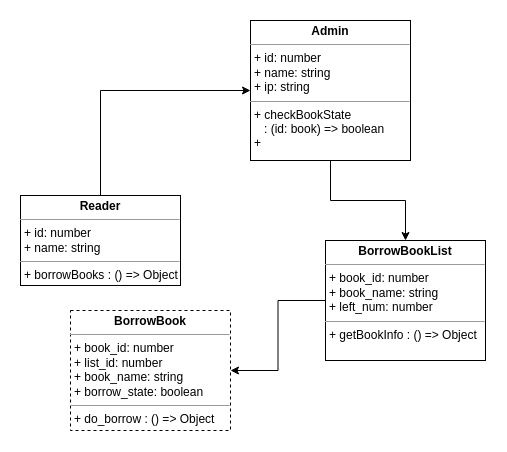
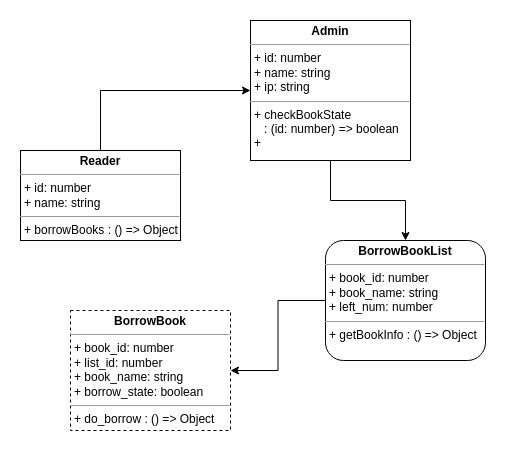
- <mxCell id="5" value="&lt;p style=&quot;margin: 0px ; margin-top: 4px ; text-align: center&quot;&gt;&lt;b&gt;Admin&lt;/b&gt;&lt;/p&gt;&lt;hr size=&quot;1&quot;&gt;&lt;p style=&quot;margin: 0px ; margin-left: 4px&quot;&gt;+ id: number&lt;/p&gt;&lt;p style=&quot;margin: 0px ; margin-left: 4px&quot;&gt;+ name: string&lt;/p&gt;&lt;p style=&quot;margin: 0px ; margin-left: 4px&quot;&gt;+ ip: string&lt;/p&gt;&lt;hr size=&quot;1&quot;&gt;&lt;p style=&quot;margin: 0px ; margin-left: 4px&quot;&gt;+ checkBookState&lt;/p&gt;&lt;p style=&quot;margin: 0px ; margin-left: 4px&quot;&gt;&amp;nbsp; &amp;nbsp;: (id: book) =&amp;gt;&amp;nbsp;&lt;span&gt;boolean&lt;/span&gt;&lt;/p&gt;&lt;p style=&quot;margin: 0px ; margin-left: 4px&quot;&gt;&lt;span&gt;+&amp;nbsp;&lt;/span&gt;&lt;/p&gt;" style="verticalAlign=top;align=left;overflow=fill;fontSize=12;fontFamily=Helvetica;html=1;" vertex="1" parent="1"><mxGeometry x="250" y="20" width="160" height="140" as="geometry" /></mxCell>
+ <mxCell id="5" value="&lt;p style=&quot;margin: 0px ; margin-top: 4px ; text-align: center&quot;&gt;&lt;b&gt;Admin&lt;/b&gt;&lt;/p&gt;&lt;hr size=&quot;1&quot;&gt;&lt;p style=&quot;margin: 0px ; margin-left: 4px&quot;&gt;+ id: number&lt;/p&gt;&lt;p style=&quot;margin: 0px ; margin-left: 4px&quot;&gt;+ name: string&lt;/p&gt;&lt;p style=&quot;margin: 0px ; margin-left: 4px&quot;&gt;+ ip: string&lt;/p&gt;&lt;hr size=&quot;1&quot;&gt;&lt;p style=&quot;margin: 0px ; margin-left: 4px&quot;&gt;+ checkBookState&lt;/p&gt;&lt;p style=&quot;margin: 0px ; margin-left: 4px&quot;&gt;&amp;nbsp; &amp;nbsp;: (id: number) =&amp;gt;&amp;nbsp;&lt;span&gt;boolean&lt;/span&gt;&lt;/p&gt;&lt;p style=&quot;margin: 0px ; margin-left: 4px&quot;&gt;&lt;span&gt;+&amp;nbsp;&lt;/span&gt;&lt;/p&gt;" style="verticalAlign=top;align=left;overflow=fill;fontSize=12;fontFamily=Helvetica;html=1;" vertex="1" parent="1"><mxGeometry x="250" y="20" width="160" height="140" as="geometry" /></mxCell>
- <mxCell id="3" value="&lt;p style=&quot;margin: 0px ; margin-top: 4px ; text-align: center&quot;&gt;&lt;b&gt;Reader&lt;/b&gt;&lt;/p&gt;&lt;hr size=&quot;1&quot;&gt;&lt;p style=&quot;margin: 0px ; margin-left: 4px&quot;&gt;+ id: number&lt;/p&gt;&lt;p style=&quot;margin: 0px ; margin-left: 4px&quot;&gt;+ name: string&lt;/p&gt;&lt;hr size=&quot;1&quot;&gt;&lt;p style=&quot;margin: 0px ; margin-left: 4px&quot;&gt;+ borrowBooks : () =&amp;gt; Object&lt;/p&gt;" style="verticalAlign=top;align=left;overflow=fill;fontSize=12;fontFamily=Helvetica;html=1;" vertex="1" parent="1"><mxGeometry x="20" y="195" width="160" height="90" as="geometry" /></mxCell>
+ <mxCell id="3" value="&lt;p style=&quot;margin: 0px ; margin-top: 4px ; text-align: center&quot;&gt;&lt;b&gt;Reader&lt;/b&gt;&lt;/p&gt;&lt;hr size=&quot;1&quot;&gt;&lt;p style=&quot;margin: 0px ; margin-left: 4px&quot;&gt;+ id: number&lt;/p&gt;&lt;p style=&quot;margin: 0px ; margin-left: 4px&quot;&gt;+ name: string&lt;/p&gt;&lt;hr size=&quot;1&quot;&gt;&lt;p style=&quot;margin: 0px ; margin-left: 4px&quot;&gt;+ borrowBooks : () =&amp;gt; Object&lt;/p&gt;" style="verticalAlign=top;align=left;overflow=fill;fontSize=12;fontFamily=Helvetica;html=1;" vertex="1" parent="1"><mxGeometry x="20" y="150" width="160" height="90" as="geometry" /></mxCell>
- <mxCell id="7" value="&lt;p style=&quot;margin: 0px ; margin-top: 4px ; text-align: center&quot;&gt;&lt;b&gt;BorrowBookList&lt;/b&gt;&lt;/p&gt;&lt;hr size=&quot;1&quot;&gt;&lt;p style=&quot;margin: 0px ; margin-left: 4px&quot;&gt;+ book_id: number&lt;/p&gt;&lt;p style=&quot;margin: 0px ; margin-left: 4px&quot;&gt;+ book_name: string&lt;/p&gt;&lt;p style=&quot;margin: 0px ; margin-left: 4px&quot;&gt;+ left_num: number&lt;/p&gt;&lt;hr size=&quot;1&quot;&gt;&lt;p style=&quot;margin: 0px ; margin-left: 4px&quot;&gt;+ getBookInfo : () =&amp;gt; Object&lt;/p&gt;" style="verticalAlign=top;align=left;overflow=fill;fontSize=12;fontFamily=Helvetica;html=1;" vertex="1" parent="1"><mxGeometry x="325" y="240" width="160" height="120" as="geometry" /></mxCell>
+ <mxCell id="7" value="&lt;p style=&quot;margin: 0px ; margin-top: 4px ; text-align: center&quot;&gt;&lt;b&gt;BorrowBookList&lt;/b&gt;&lt;/p&gt;&lt;hr size=&quot;1&quot;&gt;&lt;p style=&quot;margin: 0px ; margin-left: 4px&quot;&gt;+ book_id: number&lt;/p&gt;&lt;p style=&quot;margin: 0px ; margin-left: 4px&quot;&gt;+ book_name: string&lt;/p&gt;&lt;p style=&quot;margin: 0px ; margin-left: 4px&quot;&gt;+ left_num: number&lt;/p&gt;&lt;hr size=&quot;1&quot;&gt;&lt;p style=&quot;margin: 0px ; margin-left: 4px&quot;&gt;+ getBookInfo : () =&amp;gt; Object&lt;/p&gt;" style="verticalAlign=top;align=left;overflow=fill;fontSize=12;fontFamily=Helvetica;html=1;rounded=1;" vertex="1" parent="1"><mxGeometry x="325" y="240" width="160" height="120" as="geometry" /></mxCell>
